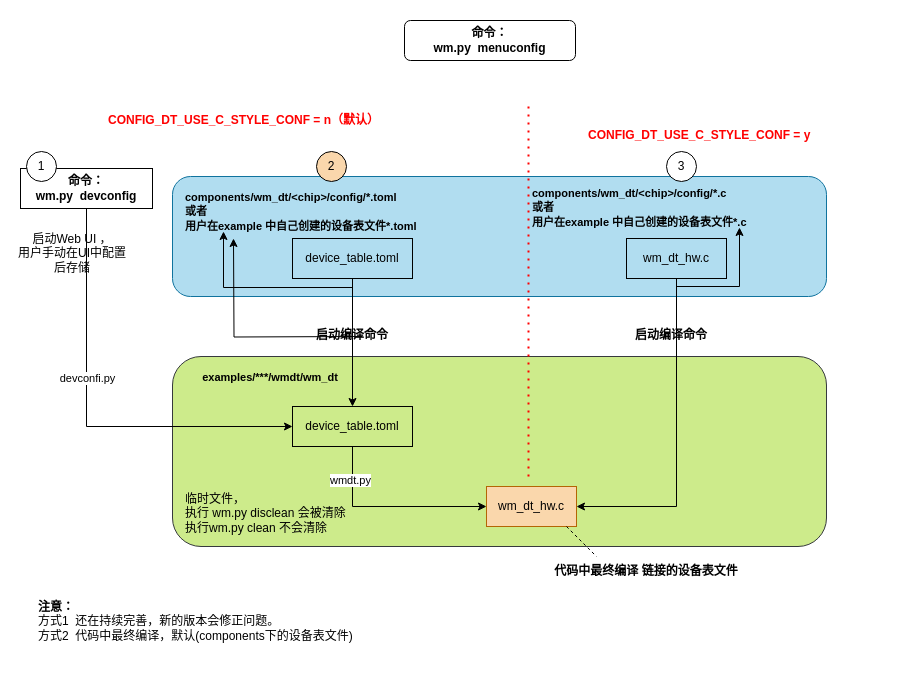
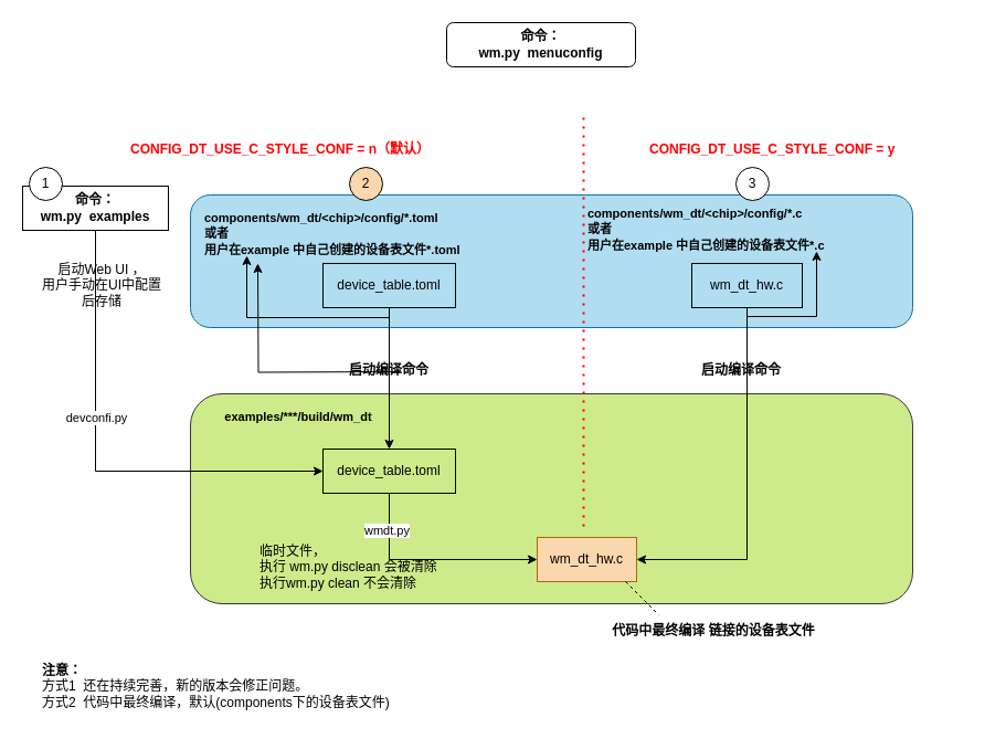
- <mxCell id="15" value="CONFIG_DT_USE_C_STYLE_CONF = n（默认）" style="text;whiteSpace=wrap;fontStyle=1;fontColor=#FF0000;" parent="1" vertex="1"><mxGeometry x="106" y="106" width="388" height="30" as="geometry" /></mxCell>
+ <mxCell id="15" value="CONFIG_DT_USE_C_STYLE_CONF = n（默认）" style="text;whiteSpace=wrap;fontStyle=1;fontColor=#FF0000;" parent="1" vertex="1"><mxGeometry x="116" y="121" width="388" height="30" as="geometry" /></mxCell>
- <mxCell id="19" value="命令：&lt;br&gt;wm.py&amp;nbsp; devconfig" style="rounded=0;whiteSpace=wrap;html=1;fillColor=none;fontStyle=1" parent="1" vertex="1"><mxGeometry x="20" y="168" width="132" height="40" as="geometry" /></mxCell>
+ <mxCell id="19" value="命令：&lt;br&gt;wm.py&amp;nbsp; examples" style="rounded=0;whiteSpace=wrap;html=1;fillColor=none;fontStyle=1" parent="1" vertex="1"><mxGeometry x="20" y="168" width="132" height="40" as="geometry" /></mxCell>
- <mxCell id="29" value="启动Web UI ，&lt;br&gt;用户手动在UI中配置后存储" style="text;html=1;strokeColor=none;fillColor=none;align=center;verticalAlign=middle;whiteSpace=wrap;rounded=0;fontStyle=0" parent="1" vertex="1"><mxGeometry x="16" y="223" width="111.5" height="60" as="geometry" /></mxCell>
+ <mxCell id="29" value="启动Web UI ，&lt;br&gt;用户手动在UI中配置后存储" style="text;html=1;strokeColor=none;fillColor=none;align=center;verticalAlign=middle;whiteSpace=wrap;rounded=0;fontStyle=0" parent="1" vertex="1"><mxGeometry x="36" y="228" width="111.5" height="60" as="geometry" /></mxCell>
- <mxCell id="9" value="&lt;font style=&quot;font-size: 11px;&quot;&gt;examples/***/wmdt/wm_dt&lt;/font&gt;" style="text;html=1;strokeColor=none;fillColor=none;align=center;verticalAlign=middle;whiteSpace=wrap;rounded=0;fontStyle=1" parent="1" vertex="1"><mxGeometry x="185" y="362" width="170" height="30" as="geometry" /></mxCell>
+ <mxCell id="9" value="&lt;font style=&quot;font-size: 11px;&quot;&gt;examples/***/build/wm_dt&lt;/font&gt;" style="text;html=1;strokeColor=none;fillColor=none;align=center;verticalAlign=middle;whiteSpace=wrap;rounded=0;fontStyle=1" parent="1" vertex="1"><mxGeometry x="185" y="362" width="170" height="30" as="geometry" /></mxCell>
- <mxCell id="24" value="临时文件，&lt;br&gt;执行 wm.py disclean&amp;nbsp;会被清除&lt;br&gt;执行wm.py clean 不会清除" style="text;html=1;strokeColor=none;fillColor=none;align=left;verticalAlign=middle;whiteSpace=wrap;rounded=0;fontStyle=0" parent="1" vertex="1"><mxGeometry x="183" y="483" width="218" height="60" as="geometry" /></mxCell>
+ <mxCell id="24" value="临时文件，&lt;br&gt;执行 wm.py disclean&amp;nbsp;会被清除&lt;br&gt;执行wm.py clean 不会清除" style="text;html=1;strokeColor=none;fillColor=none;align=left;verticalAlign=middle;whiteSpace=wrap;rounded=0;fontStyle=0" parent="1" vertex="1"><mxGeometry x="233" y="483" width="218" height="60" as="geometry" /></mxCell>
